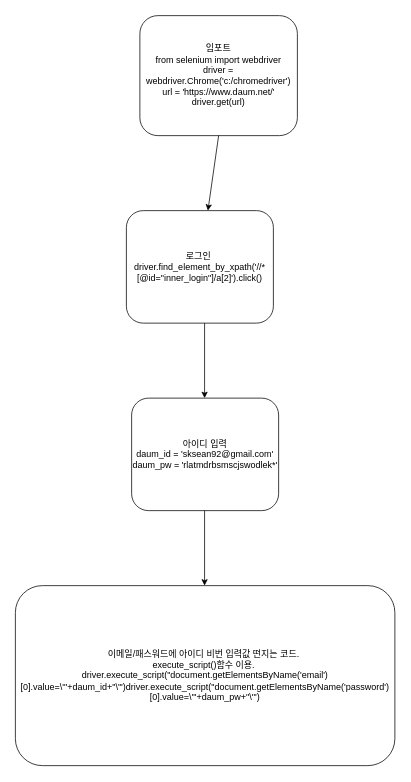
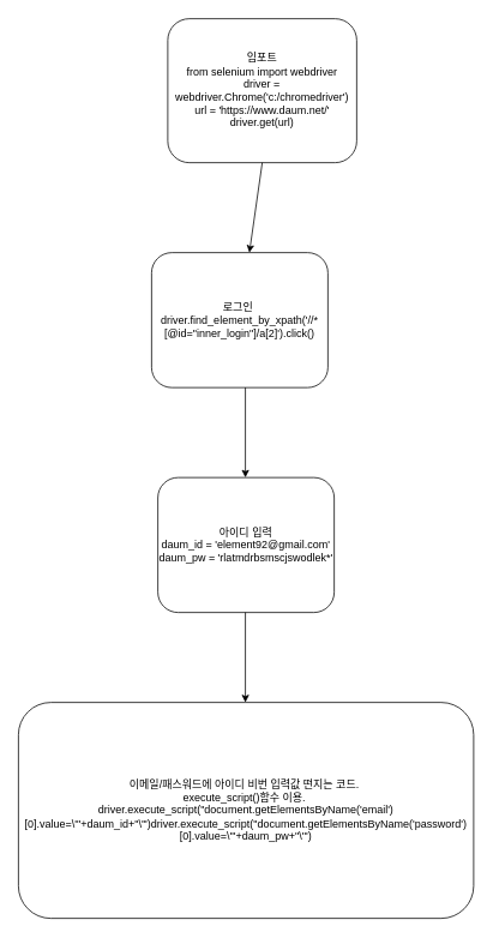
- <mxCell id="6" value="&lt;div&gt;아이디 입력&lt;/div&gt;&lt;div&gt;daum_id = 'sksean92@gmail.com'&lt;/div&gt;&lt;div&gt;daum_pw = 'rlatmdrbsmscjswodlek*'&lt;/div&gt;" style="rounded=1;whiteSpace=wrap;html=1;" vertex="1" parent="1"><mxGeometry x="175" y="530" width="196" height="150" as="geometry" /></mxCell>
+ <mxCell id="6" value="&lt;div&gt;아이디 입력&lt;/div&gt;&lt;div&gt;daum_id = 'element92@gmail.com'&lt;/div&gt;&lt;div&gt;daum_pw = 'rlatmdrbsmscjswodlek*'&lt;/div&gt;" style="rounded=1;whiteSpace=wrap;html=1;" vertex="1" parent="1"><mxGeometry x="175" y="530" width="196" height="150" as="geometry" /></mxCell>
